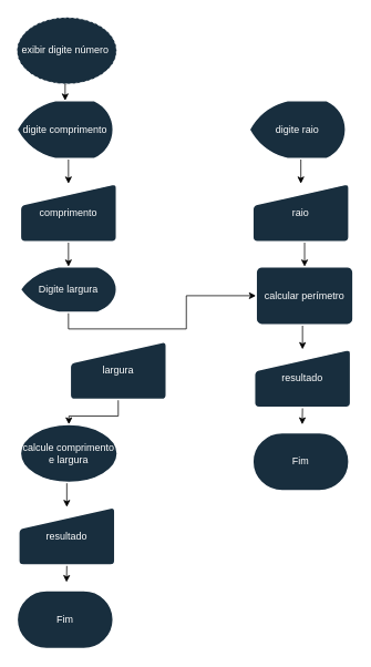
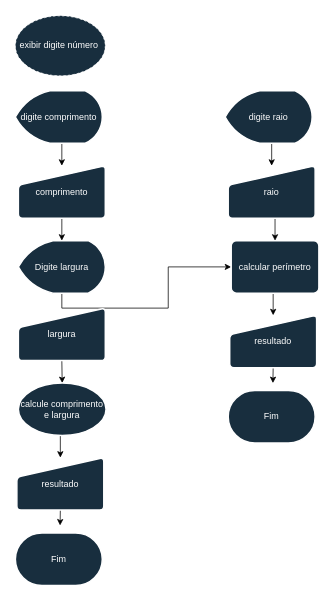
- <mxCell id="2" style="edgeStyle=orthogonalEdgeStyle;rounded=0;orthogonalLoop=1;jettySize=auto;html=1;exitX=0.5;exitY=1;exitDx=0;exitDy=0;entryX=0.5;entryY=0;entryDx=0;entryDy=0;entryPerimeter=0;" edge="1" parent="1" source="3" target="6"><mxGeometry relative="1" as="geometry" /></mxCell>
- <mxCell id="10" value="Digite largura" style="strokeWidth=2;html=1;shape=mxgraph.flowchart.display;whiteSpace=wrap;labelBackgroundColor=none;fillColor=#182E3E;strokeColor=#FFFFFF;fontColor=#FFFFFF;" parent="1" vertex="1"><mxGeometry x="24" y="320" width="116" height="55" as="geometry" /></mxCell>
+ <mxCell id="10" value="Digite largura" style="strokeWidth=2;html=1;shape=mxgraph.flowchart.display;whiteSpace=wrap;labelBackgroundColor=none;fillColor=#182E3E;strokeColor=#FFFFFF;fontColor=#FFFFFF;" parent="1" vertex="1"><mxGeometry x="24" y="320" width="116" height="70" as="geometry" /></mxCell>
- <mxCell id="12" value="largura" style="html=1;strokeWidth=2;shape=manualInput;whiteSpace=wrap;rounded=1;size=26;arcSize=11;labelBackgroundColor=none;fillColor=#182E3E;strokeColor=#FFFFFF;fontColor=#FFFFFF;" parent="1" vertex="1"><mxGeometry x="84" y="410" width="116" height="70" as="geometry" /></mxCell>
+ <mxCell id="12" value="largura" style="html=1;strokeWidth=2;shape=manualInput;whiteSpace=wrap;rounded=1;size=26;arcSize=11;labelBackgroundColor=none;fillColor=#182E3E;strokeColor=#FFFFFF;fontColor=#FFFFFF;" parent="1" vertex="1"><mxGeometry x="24" y="410" width="116" height="70" as="geometry" /></mxCell>
